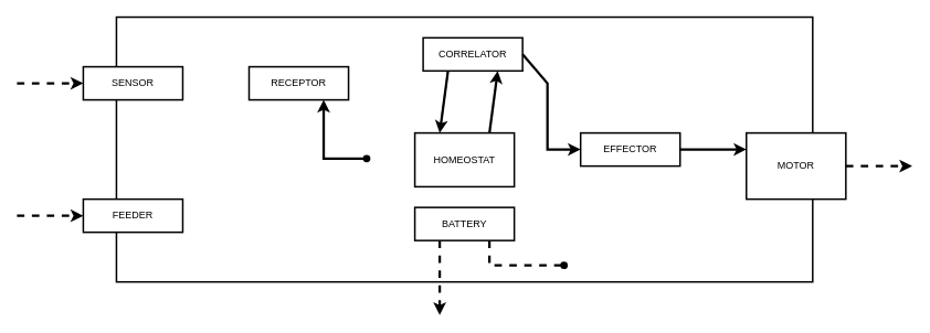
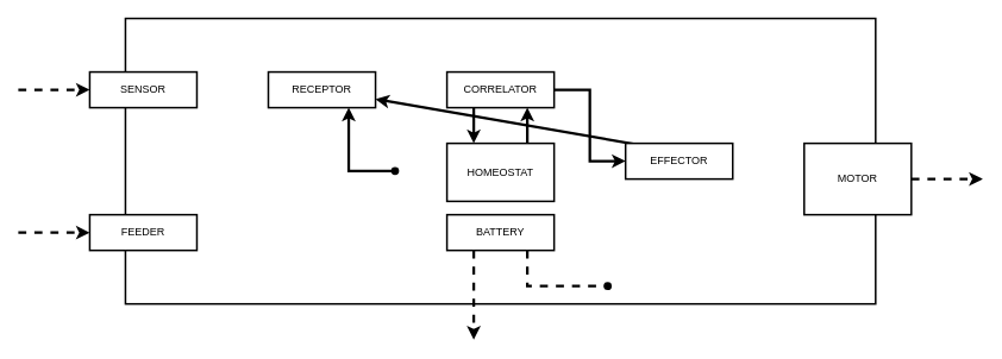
- <mxCell id="3" value="CORRELATOR" style="rounded=0;whiteSpace=wrap;html=1;strokeWidth=2;" vertex="1" parent="1"><mxGeometry x="510" y="45" width="120" height="40" as="geometry" /></mxCell>
+ <mxCell id="3" value="CORRELATOR" style="rounded=0;whiteSpace=wrap;html=1;strokeWidth=2;" vertex="1" parent="1"><mxGeometry x="500" y="80" width="120" height="40" as="geometry" /></mxCell>
- <mxCell id="19" value="" style="endArrow=classic;html=1;strokeWidth=3;exitX=1;exitY=0.5;exitDx=0;exitDy=0;entryX=0;entryY=0.25;entryDx=0;entryDy=0;" edge="1" parent="1" source="20" target="18"><mxGeometry width="50" height="50" relative="1" as="geometry"><mxPoint x="830" y="125" as="sourcePoint" /><mxPoint x="890" y="75" as="targetPoint" /></mxGeometry></mxCell>
+ <mxCell id="19" value="" style="endArrow=classic;html=1;strokeWidth=3;exitX=1;exitY=0.5;exitDx=0;exitDy=0;" edge="1" parent="1" source="20" target="7"><mxGeometry width="50" height="50" relative="1" as="geometry"><mxPoint x="830" y="125" as="sourcePoint" /><mxPoint x="890" y="75" as="targetPoint" /></mxGeometry></mxCell>
- <mxCell id="5" value="BATTERY" style="rounded=0;whiteSpace=wrap;html=1;strokeWidth=2;" vertex="1" parent="1"><mxGeometry x="500" y="250" width="120" height="40" as="geometry" /></mxCell>
+ <mxCell id="5" value="BATTERY" style="rounded=0;whiteSpace=wrap;html=1;strokeWidth=2;" vertex="1" parent="1"><mxGeometry x="500" y="240" width="120" height="40" as="geometry" /></mxCell>
